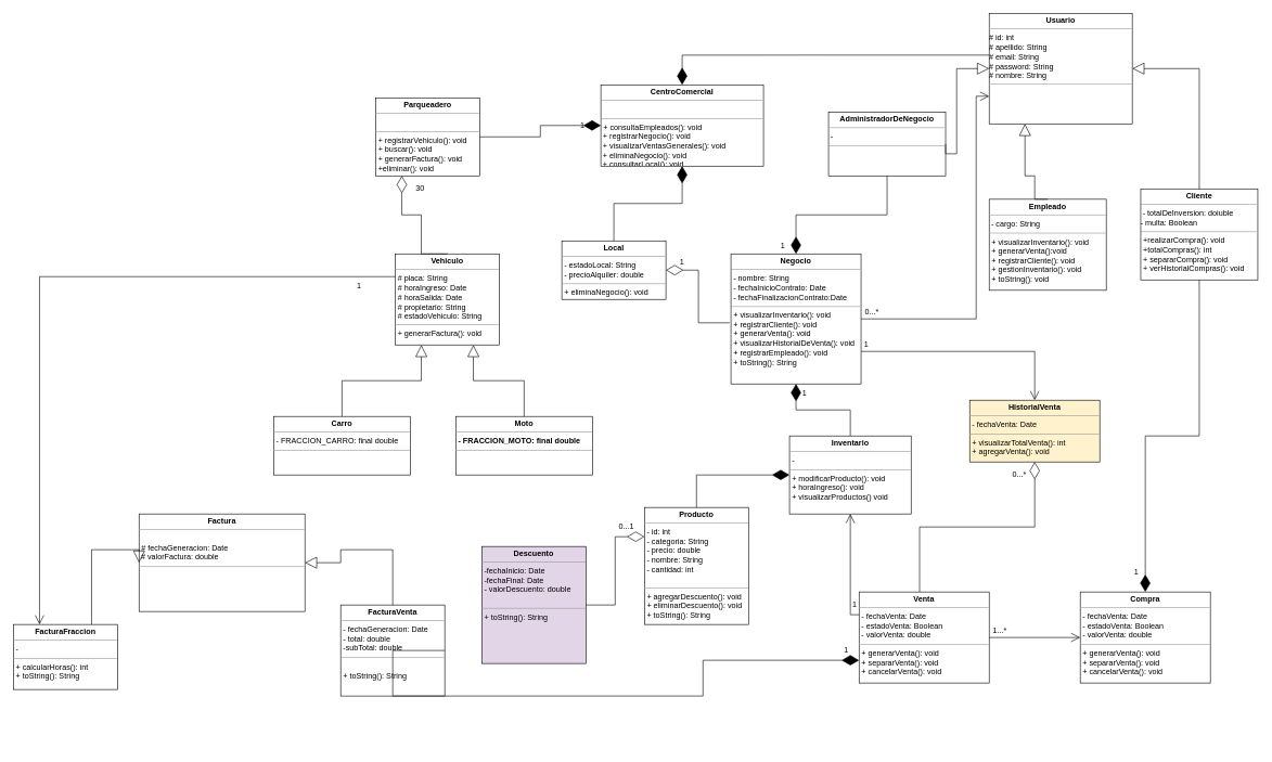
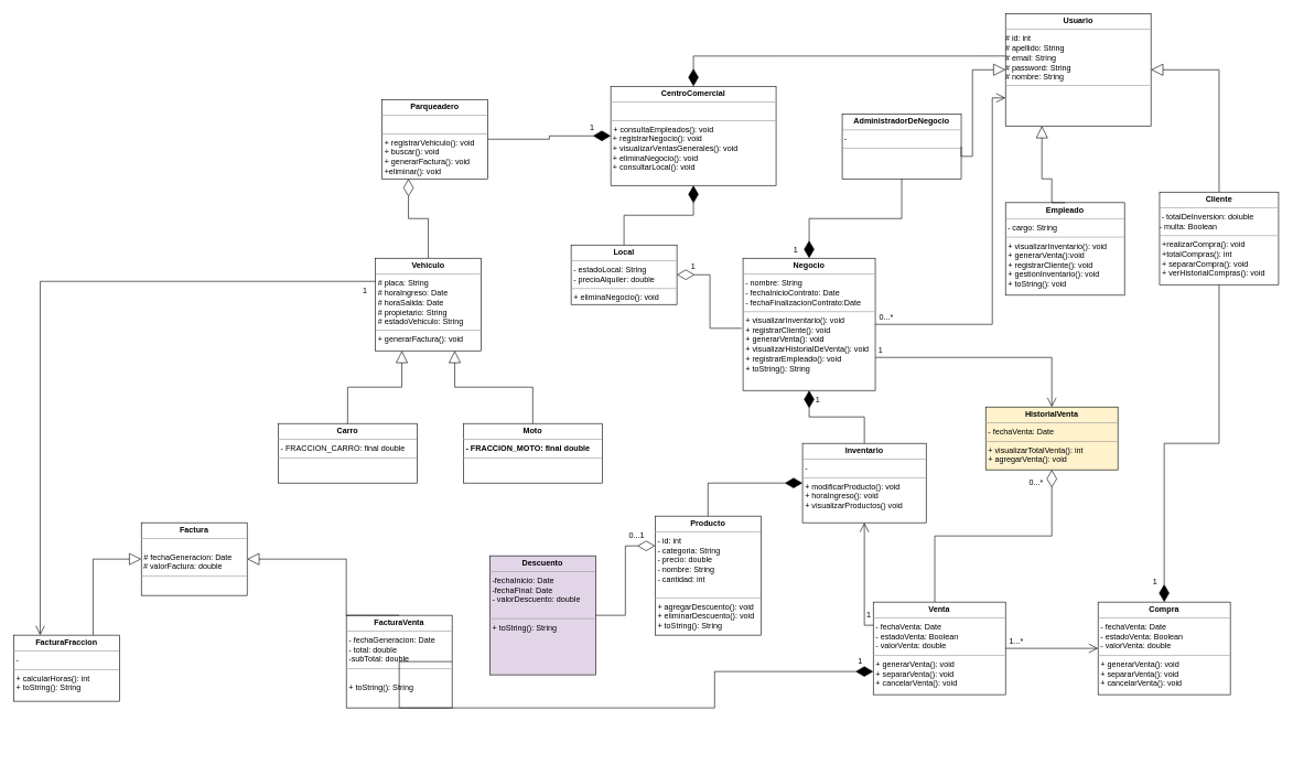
- <mxCell id="3" value="&lt;p style=&quot;margin:0px;margin-top:4px;text-align:center;&quot;&gt;&lt;b&gt;CentroComercial&lt;/b&gt;&lt;/p&gt;&lt;hr size=&quot;1&quot;&gt;&lt;p style=&quot;margin:0px;margin-left:4px;&quot;&gt;&lt;br&gt;&lt;/p&gt;&lt;hr size=&quot;1&quot;&gt;&lt;p style=&quot;margin:0px;margin-left:4px;&quot;&gt;+ consultaEmpleados(): void&lt;/p&gt;&lt;div&gt;&amp;nbsp;+ registrarNegocio(): void&lt;/div&gt;&lt;div&gt;&amp;nbsp;+ visualizarVentasGenerales(): void&lt;/div&gt;&lt;div&gt;&amp;nbsp;+ eliminaNegocio(): void &lt;br&gt;&lt;/div&gt;&lt;div&gt;&amp;nbsp;+ consultarLocal(): void&lt;br&gt;&lt;/div&gt;" style="verticalAlign=top;align=left;overflow=fill;fontSize=12;fontFamily=Helvetica;html=1;" parent="2" vertex="1"><mxGeometry x="903" y="110" width="250" height="125" as="geometry" /></mxCell>
+ <mxCell id="3" value="&lt;p style=&quot;margin:0px;margin-top:4px;text-align:center;&quot;&gt;&lt;b&gt;CentroComercial&lt;/b&gt;&lt;/p&gt;&lt;hr size=&quot;1&quot;&gt;&lt;p style=&quot;margin:0px;margin-left:4px;&quot;&gt;&lt;br&gt;&lt;/p&gt;&lt;hr size=&quot;1&quot;&gt;&lt;p style=&quot;margin:0px;margin-left:4px;&quot;&gt;+ consultaEmpleados(): void&lt;/p&gt;&lt;div&gt;&amp;nbsp;+ registrarNegocio(): void&lt;/div&gt;&lt;div&gt;&amp;nbsp;+ visualizarVentasGenerales(): void&lt;/div&gt;&lt;div&gt;&amp;nbsp;+ eliminaNegocio(): void &lt;br&gt;&lt;/div&gt;&lt;div&gt;&amp;nbsp;+ consultarLocal(): void&lt;br&gt;&lt;/div&gt;" style="verticalAlign=top;align=left;overflow=fill;fontSize=12;fontFamily=Helvetica;html=1;" parent="2" vertex="1"><mxGeometry x="903" y="110" width="250" height="150" as="geometry" /></mxCell>
- <mxCell id="19" value="30" style="text;html=1;strokeColor=none;fillColor=none;align=center;verticalAlign=middle;whiteSpace=wrap;rounded=0;" parent="2" vertex="1"><mxGeometry x="610" y="260" width="31" height="20" as="geometry" /></mxCell>
- <mxCell id="10" value="&lt;p style=&quot;margin:0px;margin-top:4px;text-align:center;&quot;&gt;&lt;b&gt;Vehiculo&lt;/b&gt;&lt;/p&gt;&lt;hr size=&quot;1&quot;&gt;&lt;p style=&quot;margin:0px;margin-left:4px;&quot;&gt;# placa: String&lt;/p&gt;&lt;p style=&quot;margin:0px;margin-left:4px;&quot;&gt;# horaIngreso: Date&lt;/p&gt;&lt;p style=&quot;margin:0px;margin-left:4px;&quot;&gt;# horaSalida: Date&lt;/p&gt;&lt;p style=&quot;margin:0px;margin-left:4px;&quot;&gt;# propietario: String&lt;/p&gt;&lt;p style=&quot;margin:0px;margin-left:4px;&quot;&gt;# estadoVehiculo: String&lt;br&gt;&lt;/p&gt;&lt;hr size=&quot;1&quot;&gt;&lt;p style=&quot;margin:0px;margin-left:4px;&quot;&gt;+ generarFactura(): void&lt;br&gt;&lt;/p&gt;" style="verticalAlign=top;align=left;overflow=fill;fontSize=12;fontFamily=Helvetica;html=1;" parent="2" vertex="1"><mxGeometry x="587" y="370" width="160" height="140" as="geometry" /></mxCell>
+ <mxCell id="10" value="&lt;p style=&quot;margin:0px;margin-top:4px;text-align:center;&quot;&gt;&lt;b&gt;Vehiculo&lt;/b&gt;&lt;/p&gt;&lt;hr size=&quot;1&quot;&gt;&lt;p style=&quot;margin:0px;margin-left:4px;&quot;&gt;# placa: String&lt;/p&gt;&lt;p style=&quot;margin:0px;margin-left:4px;&quot;&gt;# horaIngreso: Date&lt;/p&gt;&lt;p style=&quot;margin:0px;margin-left:4px;&quot;&gt;# horaSalida: Date&lt;/p&gt;&lt;p style=&quot;margin:0px;margin-left:4px;&quot;&gt;# propietario: String&lt;/p&gt;&lt;p style=&quot;margin:0px;margin-left:4px;&quot;&gt;# estadoVehiculo: String&lt;br&gt;&lt;/p&gt;&lt;hr size=&quot;1&quot;&gt;&lt;p style=&quot;margin:0px;margin-left:4px;&quot;&gt;+ generarFactura(): void&lt;br&gt;&lt;/p&gt;" style="verticalAlign=top;align=left;overflow=fill;fontSize=12;fontFamily=Helvetica;html=1;" parent="2" vertex="1"><mxGeometry x="547" y="370" width="160" height="140" as="geometry" /></mxCell>
- <mxCell id="35" value="&lt;p style=&quot;margin:0px;margin-top:4px;text-align:center;&quot;&gt;&lt;b&gt;Factura&lt;/b&gt;&lt;/p&gt;&lt;hr size=&quot;1&quot;&gt;&lt;br&gt;&lt;p style=&quot;margin:0px;margin-left:4px;&quot;&gt;# fechaGeneracion: Date&lt;/p&gt;&amp;nbsp;# valorFactura: double&lt;hr size=&quot;1&quot;&gt;" style="verticalAlign=top;align=left;overflow=fill;fontSize=12;fontFamily=Helvetica;html=1;" parent="2" vertex="1"><mxGeometry x="193" y="770" width="255" height="150" as="geometry" /></mxCell>
+ <mxCell id="35" value="&lt;p style=&quot;margin:0px;margin-top:4px;text-align:center;&quot;&gt;&lt;b&gt;Factura&lt;/b&gt;&lt;/p&gt;&lt;hr size=&quot;1&quot;&gt;&lt;br&gt;&lt;p style=&quot;margin:0px;margin-left:4px;&quot;&gt;# fechaGeneracion: Date&lt;/p&gt;&amp;nbsp;# valorFactura: double&lt;hr size=&quot;1&quot;&gt;" style="verticalAlign=top;align=left;overflow=fill;fontSize=12;fontFamily=Helvetica;html=1;" parent="2" vertex="1"><mxGeometry x="193" y="770" width="160" height="110" as="geometry" /></mxCell>
